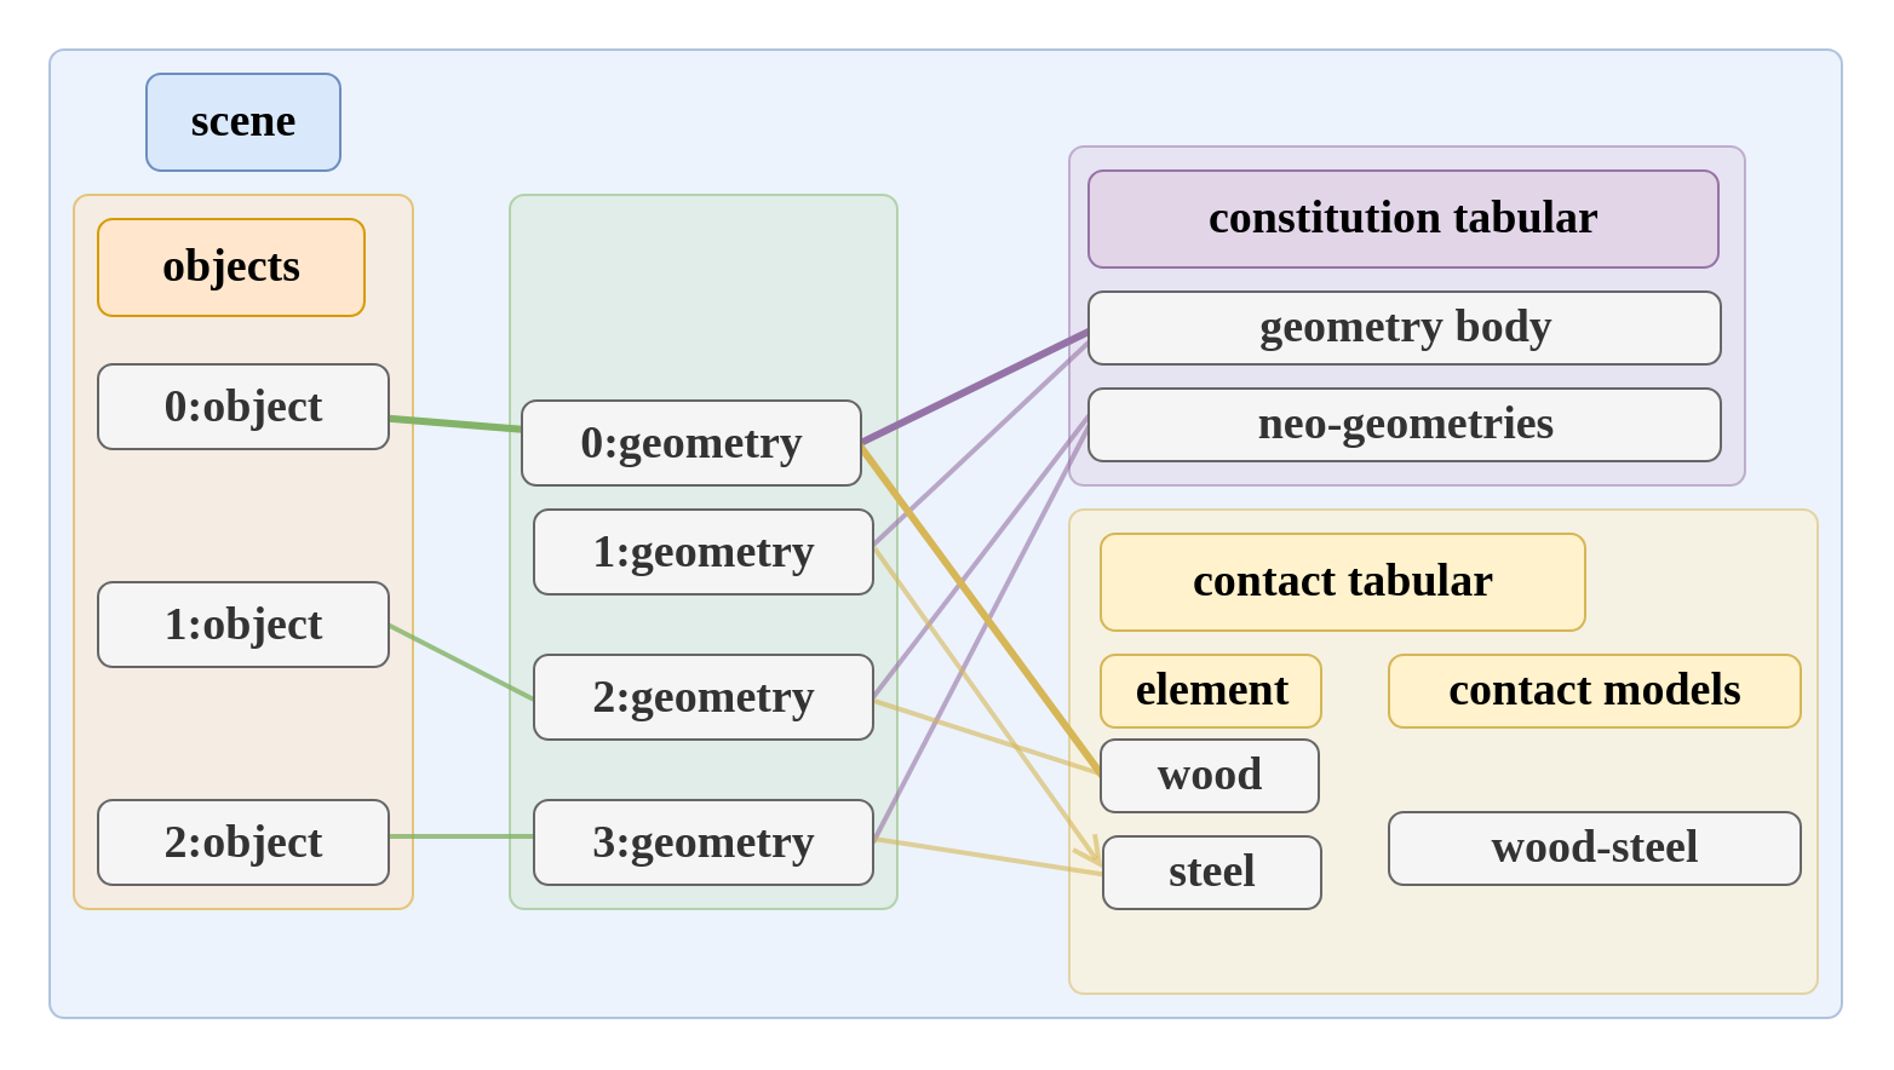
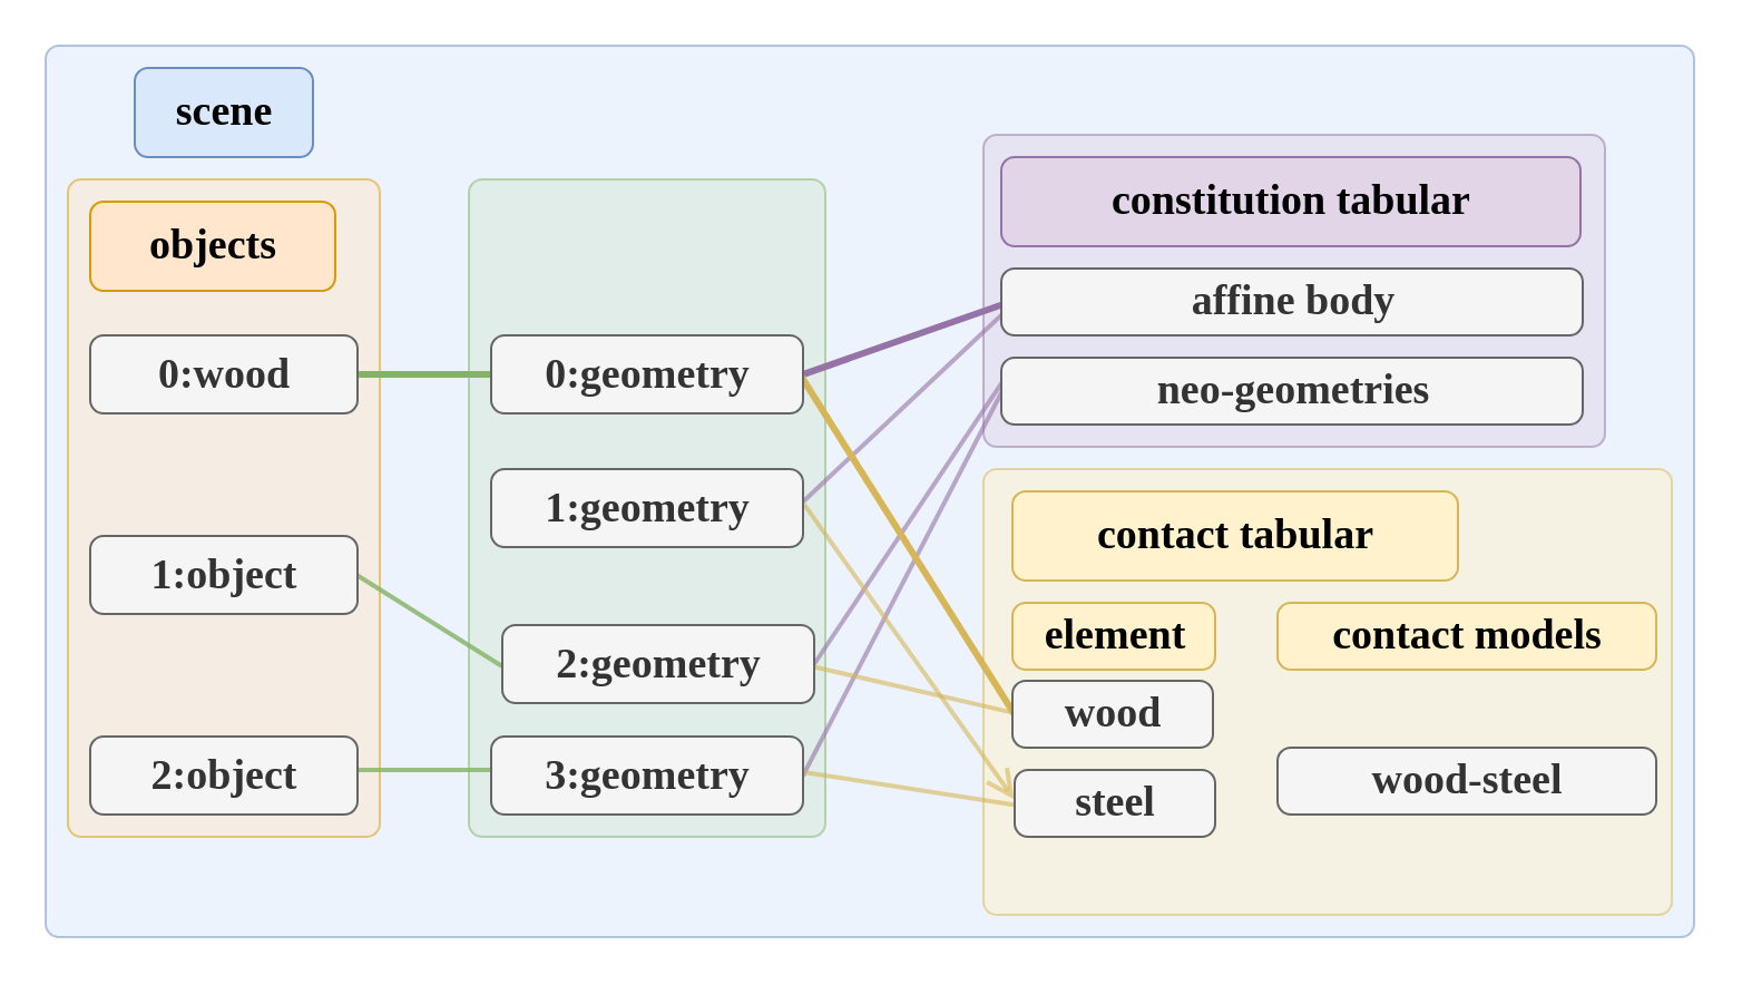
- <mxCell id="25" value="&lt;span style=&quot;font-size: 19px;&quot;&gt;&lt;b&gt;&lt;font face=&quot;Lucida Console&quot;&gt;geometry body&lt;br&gt;&lt;/font&gt;&lt;/b&gt;&lt;/span&gt;" style="text;html=1;align=center;verticalAlign=middle;resizable=1;points=[];autosize=0;strokeColor=#666666;fillColor=#f5f5f5;rounded=1;absoluteArcSize=1;arcSize=12;fontColor=#333333;" parent="1" vertex="1"><mxGeometry x="449" y="120" width="261" height="30" as="geometry" /></mxCell>
+ <mxCell id="25" value="&lt;span style=&quot;font-size: 19px;&quot;&gt;&lt;b&gt;&lt;font face=&quot;Lucida Console&quot;&gt;affine body&lt;br&gt;&lt;/font&gt;&lt;/b&gt;&lt;/span&gt;" style="text;html=1;align=center;verticalAlign=middle;resizable=1;points=[];autosize=0;strokeColor=#666666;fillColor=#f5f5f5;rounded=1;absoluteArcSize=1;arcSize=12;fontColor=#333333;" parent="1" vertex="1"><mxGeometry x="449" y="120" width="261" height="30" as="geometry" /></mxCell>
- <mxCell id="29" value="&lt;span style=&quot;font-size: 19px;&quot;&gt;&lt;b&gt;&lt;font face=&quot;Lucida Console&quot;&gt;0:object&lt;br&gt;&lt;/font&gt;&lt;/b&gt;&lt;/span&gt;" style="text;html=1;align=center;verticalAlign=middle;resizable=1;points=[];autosize=0;strokeColor=#666666;fillColor=#f5f5f5;rounded=1;absoluteArcSize=1;arcSize=12;fontColor=#333333;" parent="1" vertex="1"><mxGeometry y="150" width="120" height="35" as="geometry" x="40" /></mxCell>
+ <mxCell id="29" value="&lt;span style=&quot;font-size: 19px;&quot;&gt;&lt;b&gt;&lt;font face=&quot;Lucida Console&quot;&gt;0:wood&lt;br&gt;&lt;/font&gt;&lt;/b&gt;&lt;/span&gt;" style="text;html=1;align=center;verticalAlign=middle;resizable=1;points=[];autosize=0;strokeColor=#666666;fillColor=#f5f5f5;rounded=1;absoluteArcSize=1;arcSize=12;fontColor=#333333;" parent="1" vertex="1"><mxGeometry y="150" width="120" height="35" as="geometry" x="40" /></mxCell>
- <mxCell id="34" value="&lt;span style=&quot;font-size: 19px;&quot;&gt;&lt;b&gt;&lt;font face=&quot;Lucida Console&quot;&gt;0:geometry&lt;br&gt;&lt;/font&gt;&lt;/b&gt;&lt;/span&gt;" style="text;html=1;align=center;verticalAlign=middle;resizable=1;points=[];autosize=0;strokeColor=#666666;fillColor=#f5f5f5;rounded=1;absoluteArcSize=1;arcSize=12;fontColor=#333333;" parent="1" vertex="1"><mxGeometry x="215" y="165" width="140" height="35" as="geometry" /></mxCell>
+ <mxCell id="34" value="&lt;span style=&quot;font-size: 19px;&quot;&gt;&lt;b&gt;&lt;font face=&quot;Lucida Console&quot;&gt;0:geometry&lt;br&gt;&lt;/font&gt;&lt;/b&gt;&lt;/span&gt;" style="text;html=1;align=center;verticalAlign=middle;resizable=1;points=[];autosize=0;strokeColor=#666666;fillColor=#f5f5f5;rounded=1;absoluteArcSize=1;arcSize=12;fontColor=#333333;" parent="1" vertex="1"><mxGeometry x="220" y="150" width="140" height="35" as="geometry" /></mxCell>
- <mxCell id="33" value="&lt;span style=&quot;font-size: 19px;&quot;&gt;&lt;b&gt;&lt;font face=&quot;Lucida Console&quot;&gt;2:geometry&lt;br&gt;&lt;/font&gt;&lt;/b&gt;&lt;/span&gt;" style="text;html=1;align=center;verticalAlign=middle;resizable=1;points=[];autosize=0;strokeColor=#666666;fillColor=#f5f5f5;rounded=1;absoluteArcSize=1;arcSize=12;fontColor=#333333;" parent="1" vertex="1"><mxGeometry x="220" y="270" width="140" height="35" as="geometry" /></mxCell>
+ <mxCell id="33" value="&lt;span style=&quot;font-size: 19px;&quot;&gt;&lt;b&gt;&lt;font face=&quot;Lucida Console&quot;&gt;2:geometry&lt;br&gt;&lt;/font&gt;&lt;/b&gt;&lt;/span&gt;" style="text;html=1;align=center;verticalAlign=middle;resizable=1;points=[];autosize=0;strokeColor=#666666;fillColor=#f5f5f5;rounded=1;absoluteArcSize=1;arcSize=12;fontColor=#333333;" parent="1" vertex="1"><mxGeometry x="225" y="280" width="140" height="35" as="geometry" /></mxCell>
